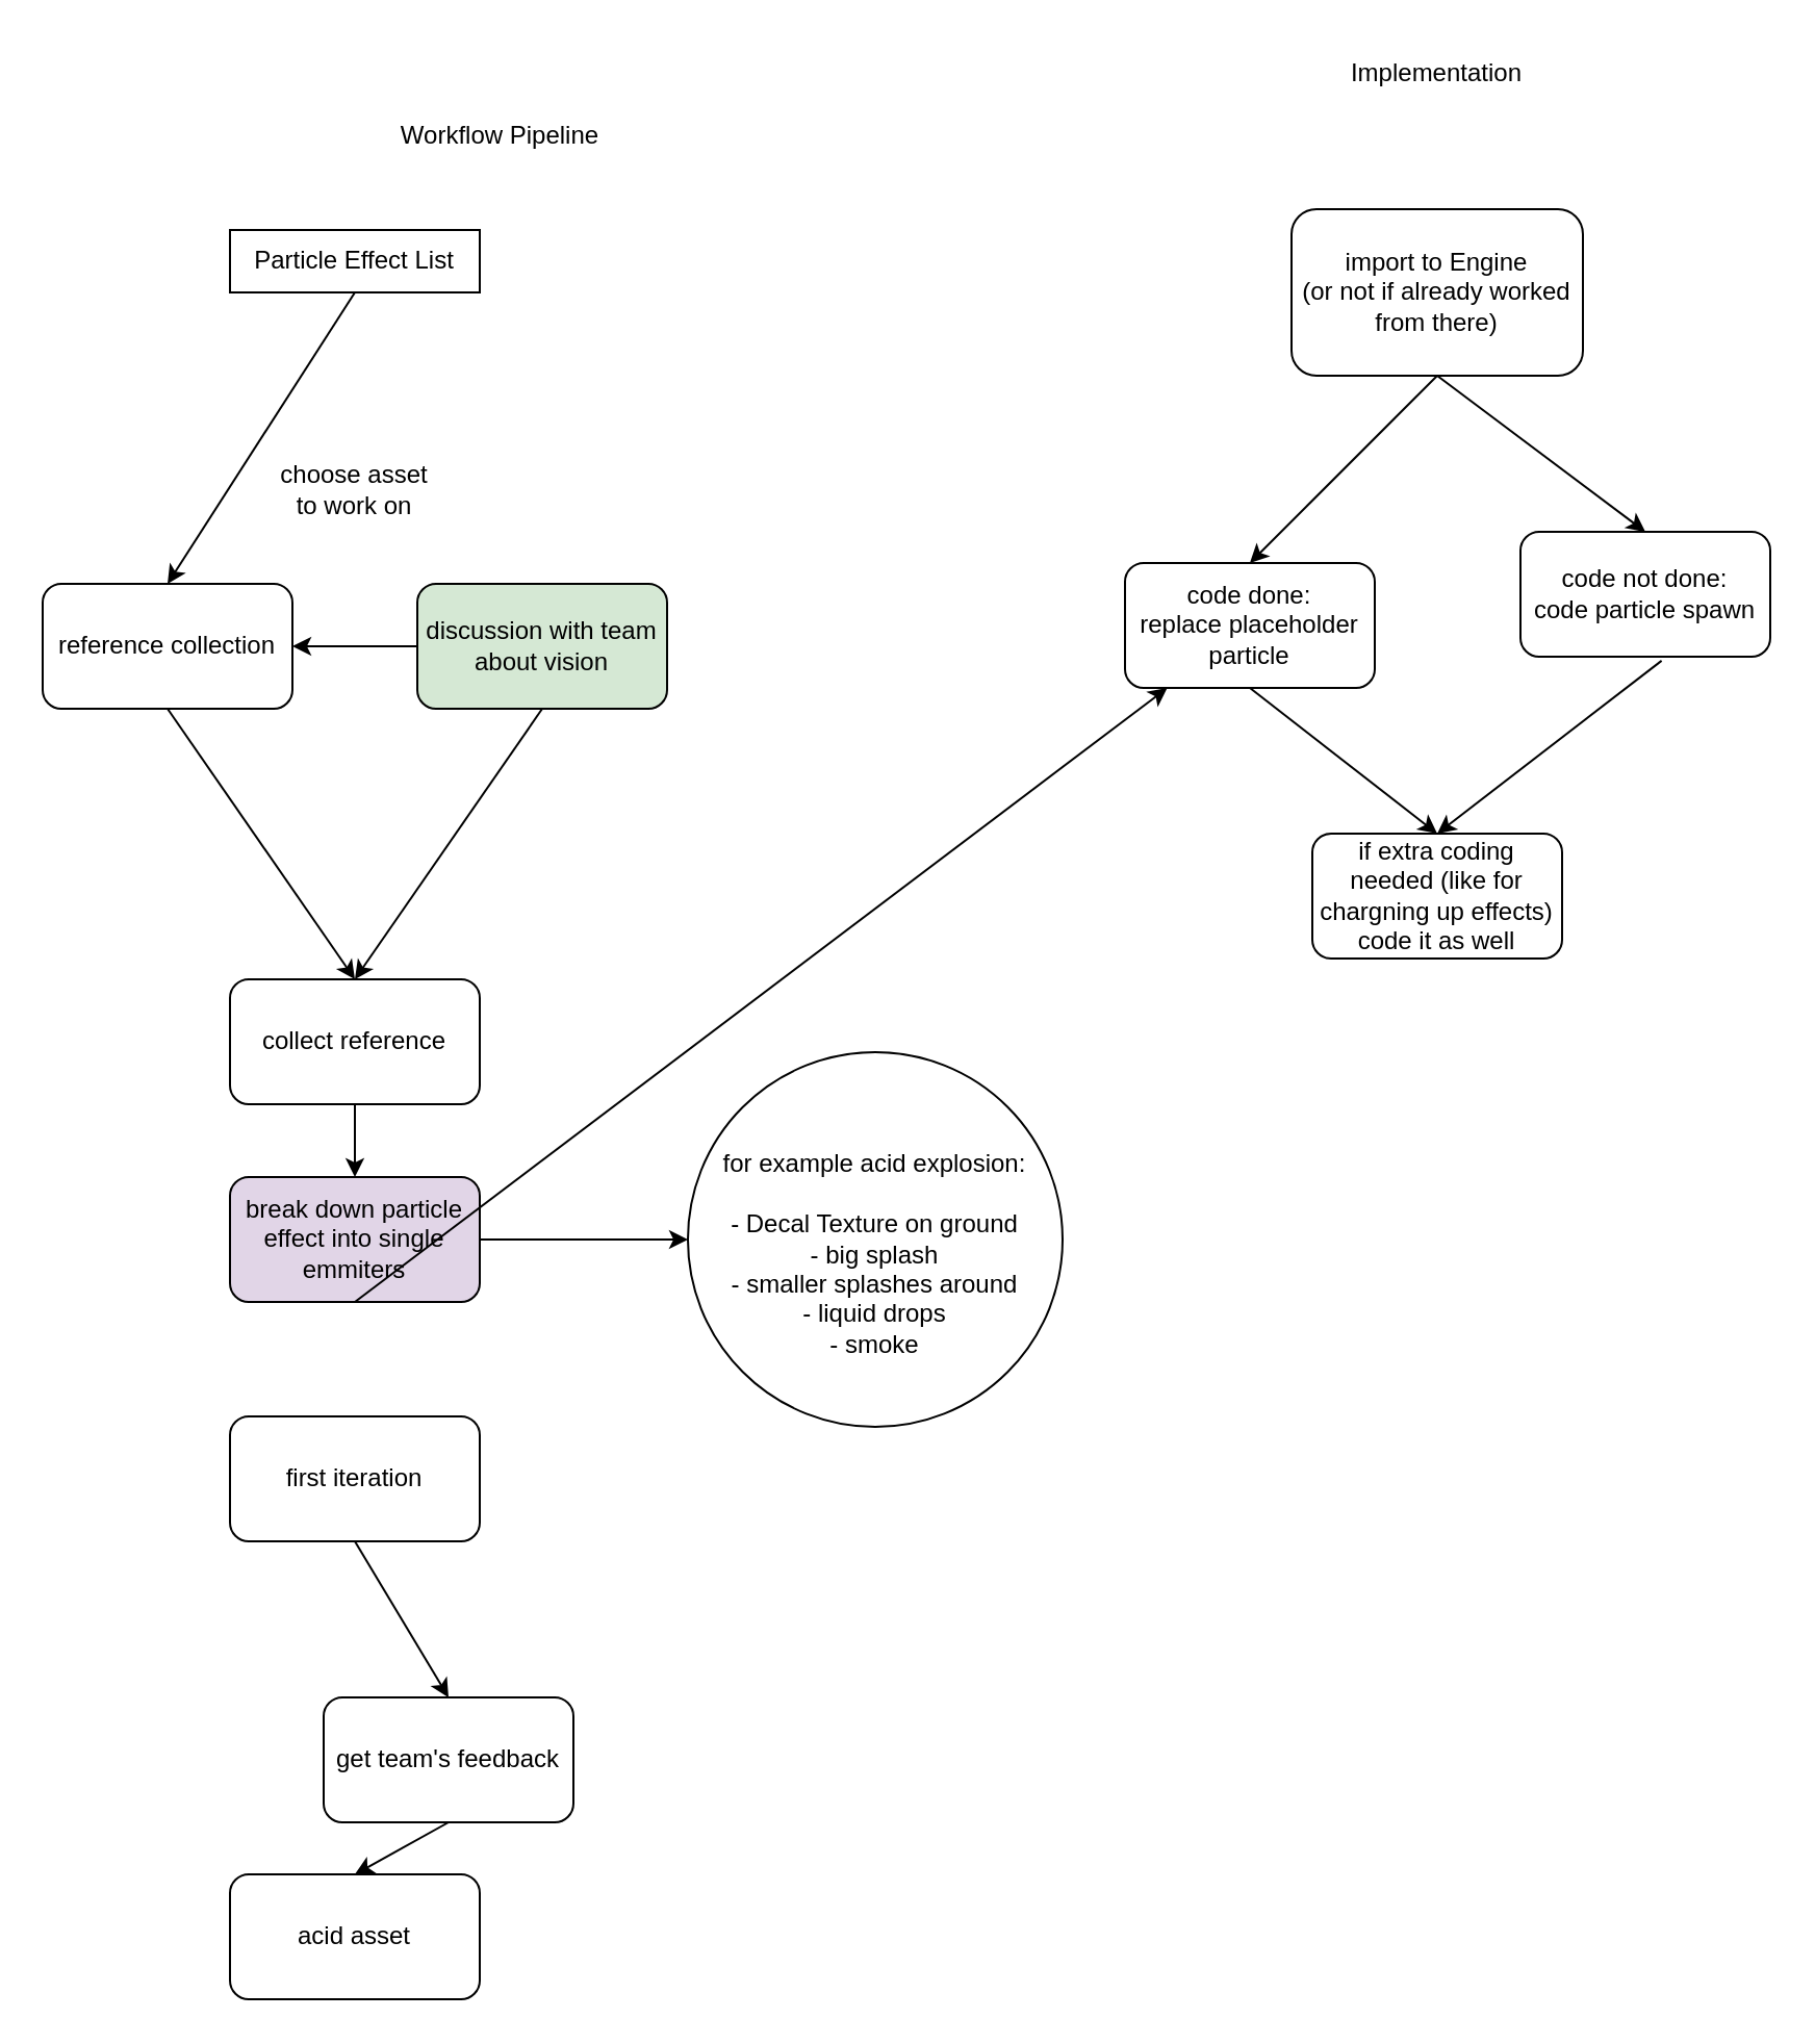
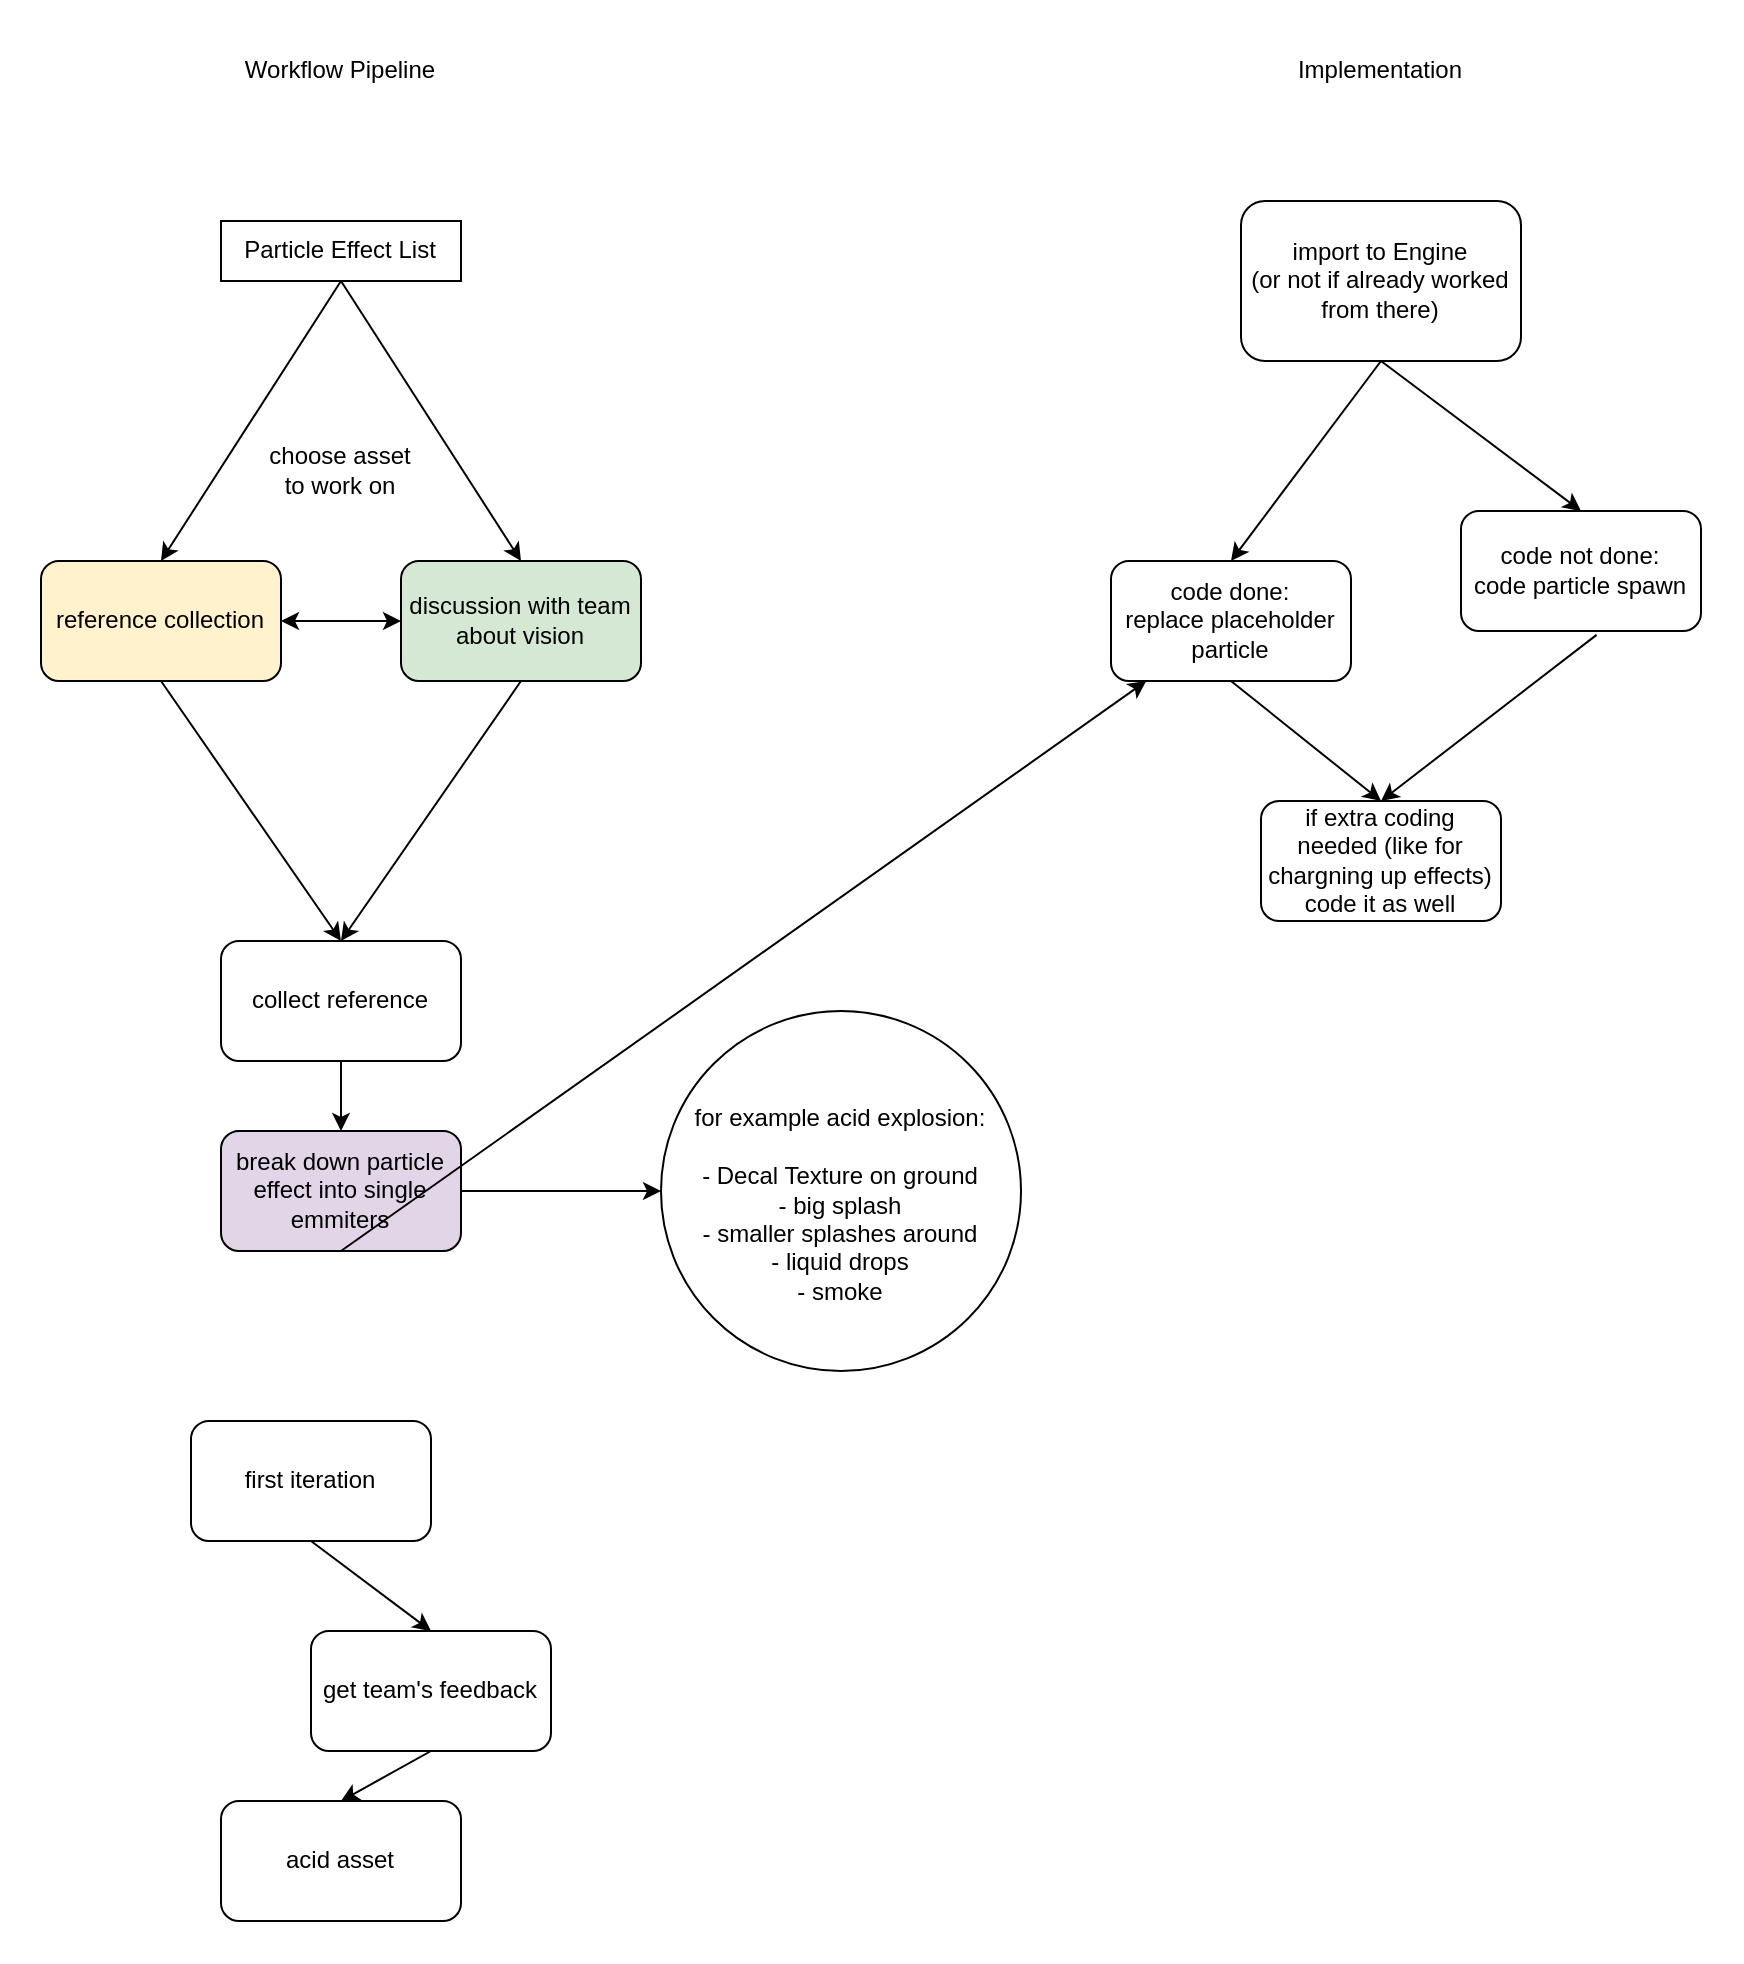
- <mxCell id="22" value="Workflow Pipeline" style="text;html=1;strokeColor=none;fillColor=none;align=center;verticalAlign=middle;whiteSpace=wrap;rounded=0;" vertex="1" parent="1"><mxGeometry x="180" y="50" width="120" height="30" as="geometry" /></mxCell>
+ <mxCell id="22" value="Workflow Pipeline" style="text;html=1;strokeColor=none;fillColor=none;align=center;verticalAlign=middle;whiteSpace=wrap;rounded=0;" vertex="1" parent="1"><mxGeometry x="110" y="20" width="120" height="30" as="geometry" /></mxCell>
+ <mxCell id="10" value="" style="endArrow=classic;html=1;rounded=0;exitX=0.5;exitY=1;exitDx=0;exitDy=0;entryX=0.5;entryY=0;entryDx=0;entryDy=0;" edge="1" parent="1" source="2" target="8"><mxGeometry width="50" height="50" relative="1" as="geometry"><mxPoint x="190" y="150" as="sourcePoint" /><mxPoint x="90" y="290" as="targetPoint" /></mxGeometry></mxCell>
- <mxCell id="25" value="code done:&lt;br&gt;replace placeholder particle" style="rounded=1;whiteSpace=wrap;html=1;" vertex="1" parent="1"><mxGeometry x="540" y="270" width="120" height="60" as="geometry" /></mxCell>
+ <mxCell id="25" value="code done:&lt;br&gt;replace placeholder particle" style="rounded=1;whiteSpace=wrap;html=1;" vertex="1" parent="1"><mxGeometry x="555" y="280" width="120" height="60" as="geometry" /></mxCell>
- <mxCell id="3" value="reference collection" style="rounded=1;whiteSpace=wrap;html=1;" vertex="1" parent="1"><mxGeometry x="20" y="280" width="120" height="60" as="geometry" /></mxCell>
+ <mxCell id="3" value="reference collection" style="rounded=1;whiteSpace=wrap;html=1;fillColor=#fff2cc;" vertex="1" parent="1"><mxGeometry x="20" y="280" width="120" height="60" as="geometry" /></mxCell>
- <mxCell id="9" value="" style="endArrow=none;startArrow=classic;html=1;rounded=0;entryX=0;entryY=0.5;entryDx=0;entryDy=0;exitX=1;exitY=0.5;exitDx=0;exitDy=0;" edge="1" parent="1" source="3" target="8"><mxGeometry width="50" height="50" relative="1" as="geometry"><mxPoint x="170" y="440" as="sourcePoint" /><mxPoint x="220" y="390" as="targetPoint" /></mxGeometry></mxCell>
+ <mxCell id="9" value="" style="endArrow=classic;startArrow=classic;html=1;rounded=0;entryX=0;entryY=0.5;entryDx=0;entryDy=0;exitX=1;exitY=0.5;exitDx=0;exitDy=0;" edge="1" parent="1" source="3" target="8"><mxGeometry width="50" height="50" relative="1" as="geometry"><mxPoint x="170" y="440" as="sourcePoint" /><mxPoint x="220" y="390" as="targetPoint" /></mxGeometry></mxCell>
- <mxCell id="16" value="first iteration" style="rounded=1;whiteSpace=wrap;html=1;" vertex="1" parent="1"><mxGeometry x="110" y="680" width="120" height="60" as="geometry" /></mxCell>
+ <mxCell id="16" value="first iteration" style="rounded=1;whiteSpace=wrap;html=1;" vertex="1" parent="1"><mxGeometry x="95" y="710" width="120" height="60" as="geometry" /></mxCell>
